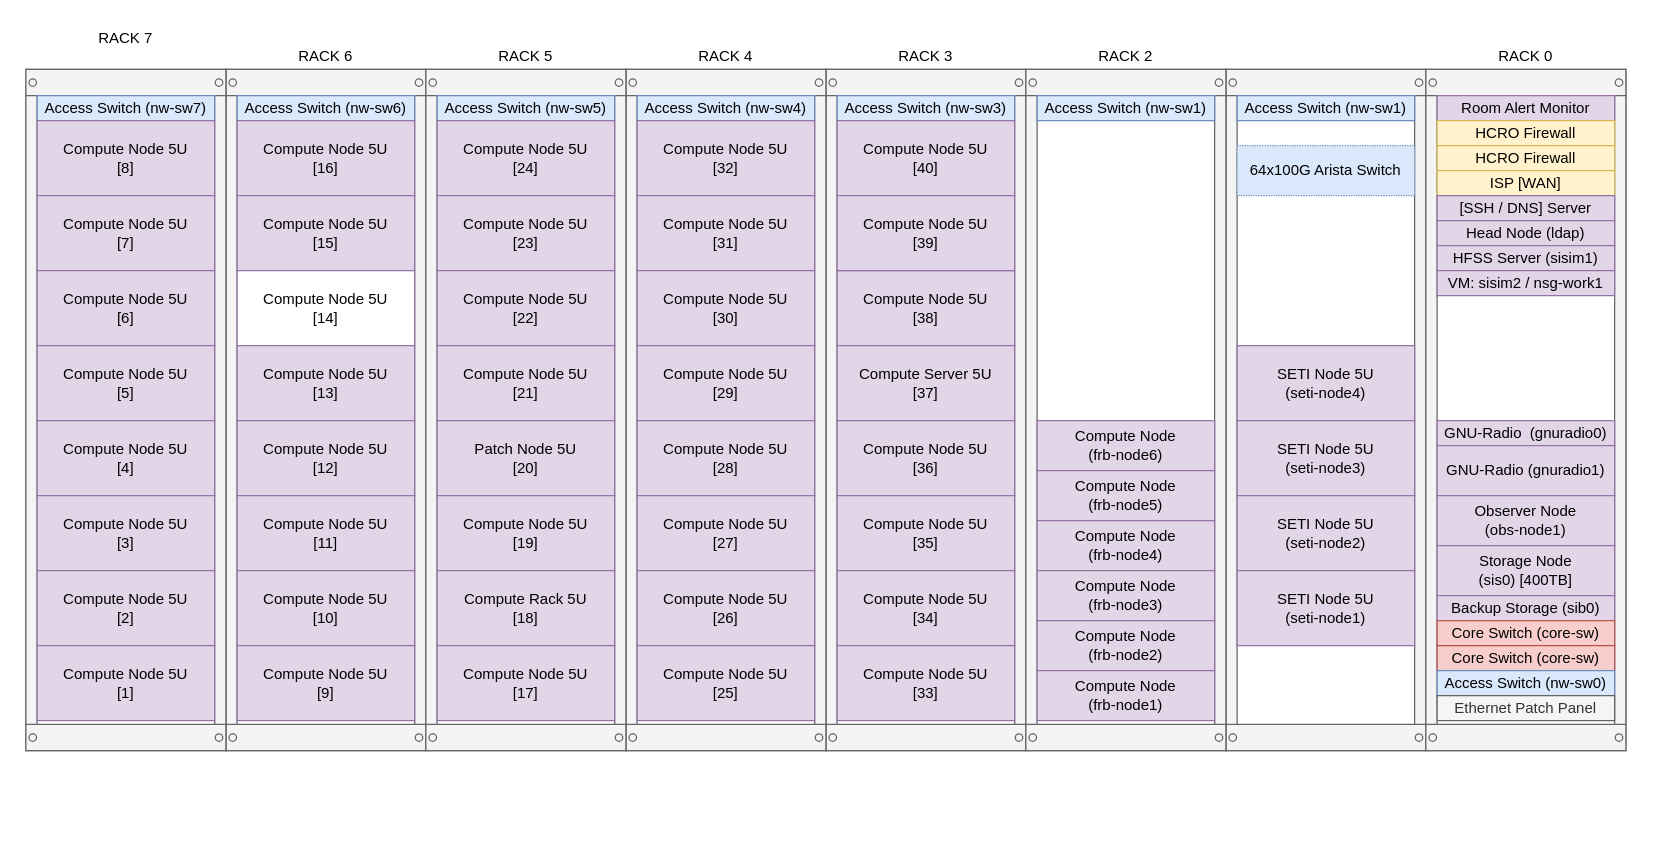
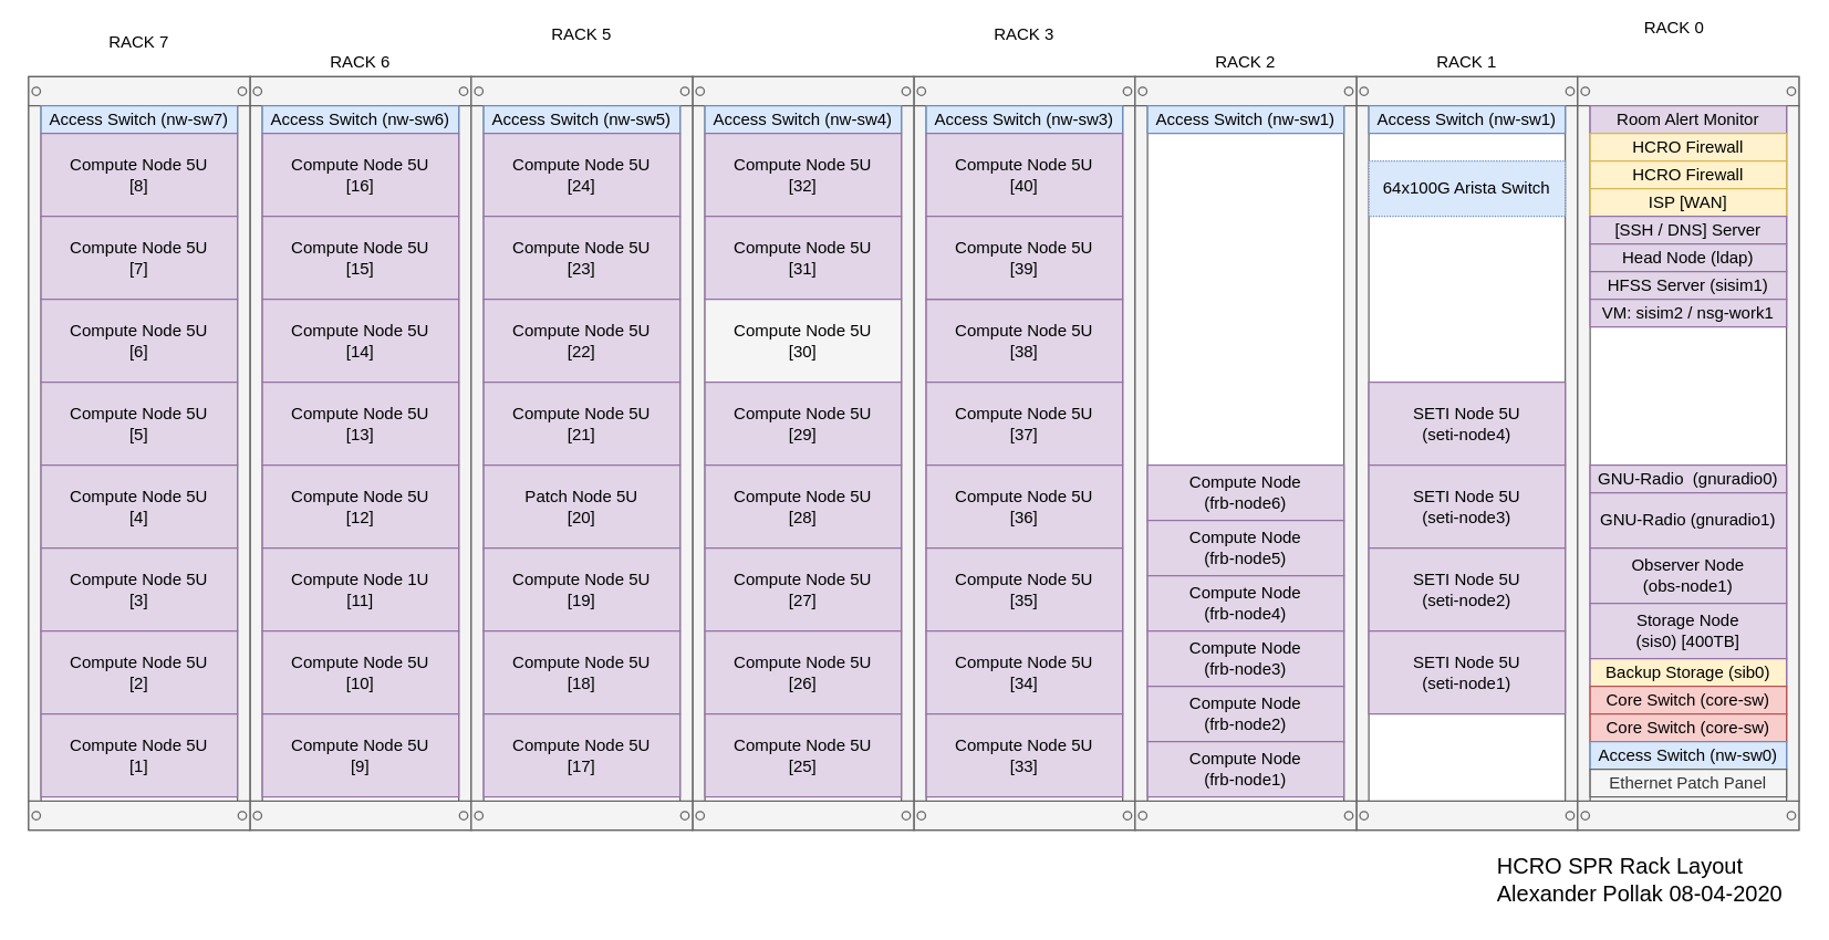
- <mxCell id="52" value="RACK 5" style="text;html=1;strokeColor=none;fillColor=none;align=center;verticalAlign=middle;whiteSpace=wrap;rounded=0;" parent="1" vertex="1"><mxGeometry x="349" y="35" width="142" height="20" as="geometry" /></mxCell>
+ <mxCell id="52" value="RACK 5" style="text;html=1;strokeColor=none;fillColor=none;align=center;verticalAlign=middle;whiteSpace=wrap;rounded=0;" parent="1" vertex="1"><mxGeometry x="349" y="15" width="142" height="20" as="geometry" /></mxCell>
- <mxCell id="51" value="RACK 4" style="text;html=1;strokeColor=none;fillColor=none;align=center;verticalAlign=middle;whiteSpace=wrap;rounded=0;" parent="1" vertex="1"><mxGeometry x="509" y="35" width="142" height="20" as="geometry" /></mxCell>
- <mxCell id="50" value="RACK 3" style="text;html=1;strokeColor=none;fillColor=none;align=center;verticalAlign=middle;whiteSpace=wrap;rounded=0;" parent="1" vertex="1"><mxGeometry x="669" y="35" width="142" height="20" as="geometry" /></mxCell>
+ <mxCell id="50" value="RACK 3" style="text;html=1;strokeColor=none;fillColor=none;align=center;verticalAlign=middle;whiteSpace=wrap;rounded=0;" parent="1" vertex="1"><mxGeometry x="669" y="15" width="142" height="20" as="geometry" /></mxCell>
+ <mxCell id="48" value="RACK 1" style="text;html=1;strokeColor=none;fillColor=none;align=center;verticalAlign=middle;whiteSpace=wrap;rounded=0;" parent="1" vertex="1"><mxGeometry x="989" y="35" width="142" height="20" as="geometry" /></mxCell>
- <mxCell id="47" value="RACK 0" style="text;html=1;strokeColor=none;fillColor=none;align=center;verticalAlign=middle;whiteSpace=wrap;rounded=0;" parent="1" vertex="1"><mxGeometry x="1149" y="35" width="142" height="20" as="geometry" /></mxCell>
+ <mxCell id="47" value="RACK 0" style="text;html=1;strokeColor=none;fillColor=none;align=center;verticalAlign=middle;whiteSpace=wrap;rounded=0;" parent="1" vertex="1"><mxGeometry x="1139" y="10" width="142" height="20" as="geometry" /></mxCell>
- <mxCell id="6" value="Compute Node 5U&lt;br&gt;[14]" style="rounded=0;whiteSpace=wrap;html=1;fillColor=#ffffff;strokeColor=#9673a6;" parent="2" vertex="1"><mxGeometry x="9" y="161" width="142" height="60" as="geometry" /></mxCell>
+ <mxCell id="6" value="Compute Node 5U&lt;br&gt;[14]" style="rounded=0;whiteSpace=wrap;html=1;fillColor=#e1d5e7;strokeColor=#9673a6;" parent="2" vertex="1"><mxGeometry x="9" y="161" width="142" height="60" as="geometry" /></mxCell>
- <mxCell id="60" value="Compute Node 5U&lt;br&gt;[30]" style="rounded=0;whiteSpace=wrap;html=1;fillColor=#e1d5e7;strokeColor=#9673a6;" parent="56" vertex="1"><mxGeometry x="9" y="161" width="142" height="60" as="geometry" /></mxCell>
+ <mxCell id="60" value="Compute Node 5U&lt;br&gt;[30]" style="rounded=0;whiteSpace=wrap;html=1;fillColor=#f5f5f5;strokeColor=#9673a6;" parent="56" vertex="1"><mxGeometry x="9" y="161" width="142" height="60" as="geometry" /></mxCell>
- <mxCell id="24" value="Compute Server 5U&lt;br&gt;[37]" style="rounded=0;whiteSpace=wrap;html=1;fillColor=#e1d5e7;strokeColor=#9673a6;" parent="19" vertex="1"><mxGeometry x="9" y="221" width="142" height="60" as="geometry" /></mxCell>
+ <mxCell id="24" value="Compute Node 5U&lt;br&gt;[37]" style="rounded=0;whiteSpace=wrap;html=1;fillColor=#e1d5e7;strokeColor=#9673a6;" parent="19" vertex="1"><mxGeometry x="9" y="221" width="142" height="60" as="geometry" /></mxCell>
- <mxCell id="9" value="Compute Node 5U&lt;br&gt;[11]" style="rounded=0;whiteSpace=wrap;html=1;fillColor=#e1d5e7;strokeColor=#9673a6;" parent="2" vertex="1"><mxGeometry x="9" y="341" width="142" height="60" as="geometry" /></mxCell>
+ <mxCell id="9" value="Compute Node 1U&lt;br&gt;[11]" style="rounded=0;whiteSpace=wrap;html=1;fillColor=#e1d5e7;strokeColor=#9673a6;" parent="2" vertex="1"><mxGeometry x="9" y="341" width="142" height="60" as="geometry" /></mxCell>
- <mxCell id="74" value="Compute Rack 5U&lt;br&gt;[18]" style="rounded=0;whiteSpace=wrap;html=1;fillColor=#e1d5e7;strokeColor=#9673a6;" parent="66" vertex="1"><mxGeometry x="9" y="401" width="142" height="60" as="geometry" /></mxCell>
+ <mxCell id="74" value="Compute Node 5U&lt;br&gt;[18]" style="rounded=0;whiteSpace=wrap;html=1;fillColor=#e1d5e7;strokeColor=#9673a6;" parent="66" vertex="1"><mxGeometry x="9" y="401" width="142" height="60" as="geometry" /></mxCell>
- <mxCell id="42" value="Backup Storage (sib0)" style="rounded=0;whiteSpace=wrap;html=1;fillColor=#e1d5e7;strokeColor=#9673a6;" parent="29" vertex="1"><mxGeometry x="9" y="421" width="142" height="20" as="geometry" /></mxCell>
+ <mxCell id="42" value="Backup Storage (sib0)" style="rounded=0;whiteSpace=wrap;html=1;fillColor=#fff2cc;strokeColor=#9673a6;" parent="29" vertex="1"><mxGeometry x="9" y="421" width="142" height="20" as="geometry" /></mxCell>
+ <mxCell id="55" value="HCRO SPR Rack Layout&lt;br&gt;Alexander Pollak 08-04-2020" style="text;html=1;align=left;verticalAlign=middle;resizable=0;points=[];autosize=1;fontSize=16;" parent="1" vertex="1"><mxGeometry x="1080" y="613" width="220" height="45" as="geometry" /></mxCell>
